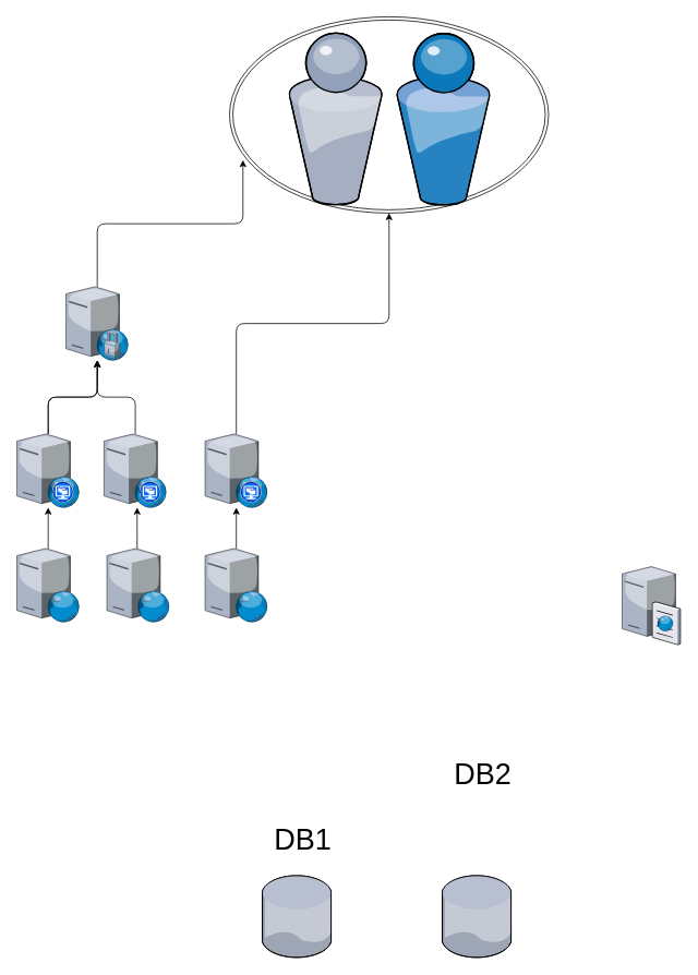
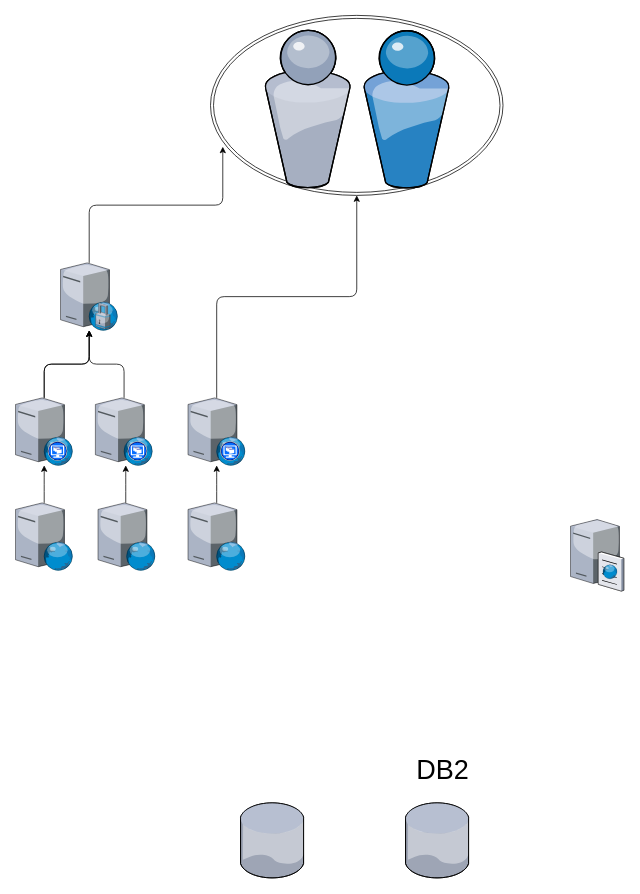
- <mxCell id="6" value="&lt;font style=&quot;font-size: 36px&quot;&gt;DB2&lt;/font&gt;" style="text;html=1;strokeColor=none;fillColor=none;align=center;verticalAlign=middle;whiteSpace=wrap;rounded=0;" vertex="1" parent="1"><mxGeometry x="520" y="900" width="140" height="90" as="geometry" /></mxCell>
+ <mxCell id="6" value="&lt;font style=&quot;font-size: 36px&quot;&gt;DB2&lt;/font&gt;" style="text;html=1;strokeColor=none;fillColor=none;align=center;verticalAlign=middle;whiteSpace=wrap;rounded=0;" vertex="1" parent="1"><mxGeometry x="520" y="980" width="140" height="90" as="geometry" /></mxCell>
- <mxCell id="5" value="&lt;font style=&quot;font-size: 36px&quot;&gt;DB1&lt;/font&gt;" style="text;html=1;strokeColor=none;fillColor=none;align=center;verticalAlign=middle;whiteSpace=wrap;rounded=0;" vertex="1" parent="1"><mxGeometry x="300" y="980" width="140" height="90" as="geometry" /></mxCell>
